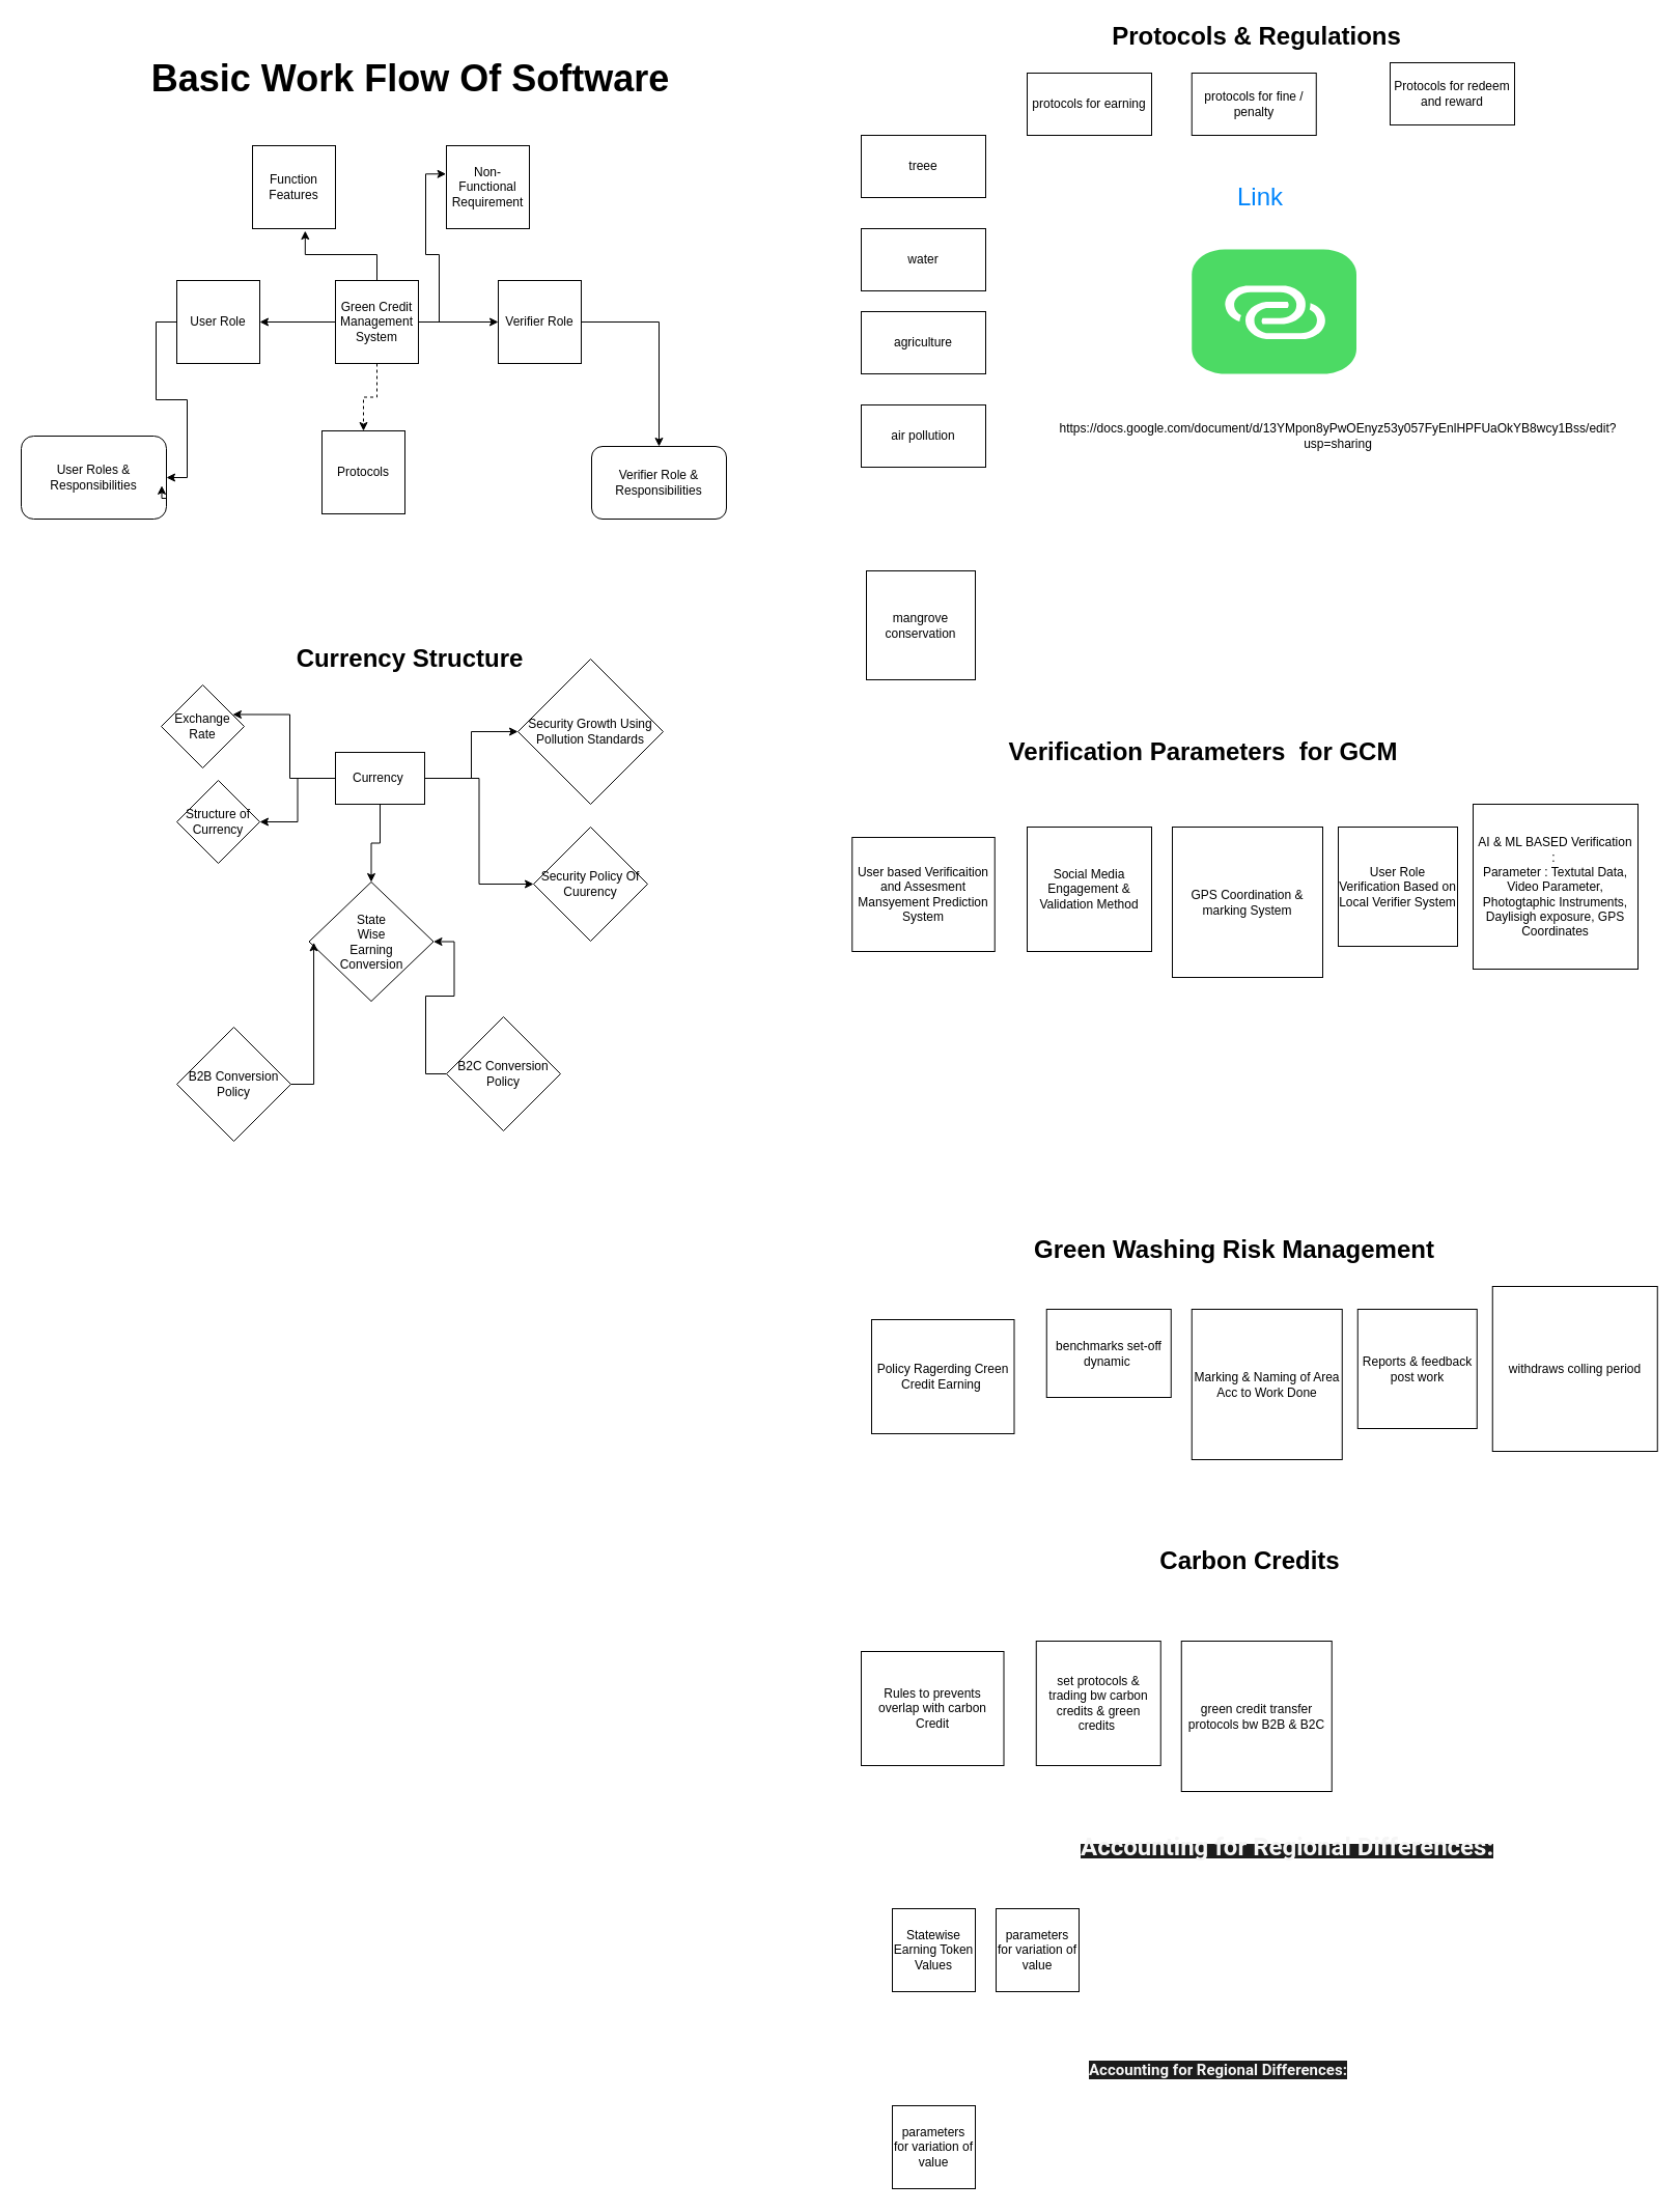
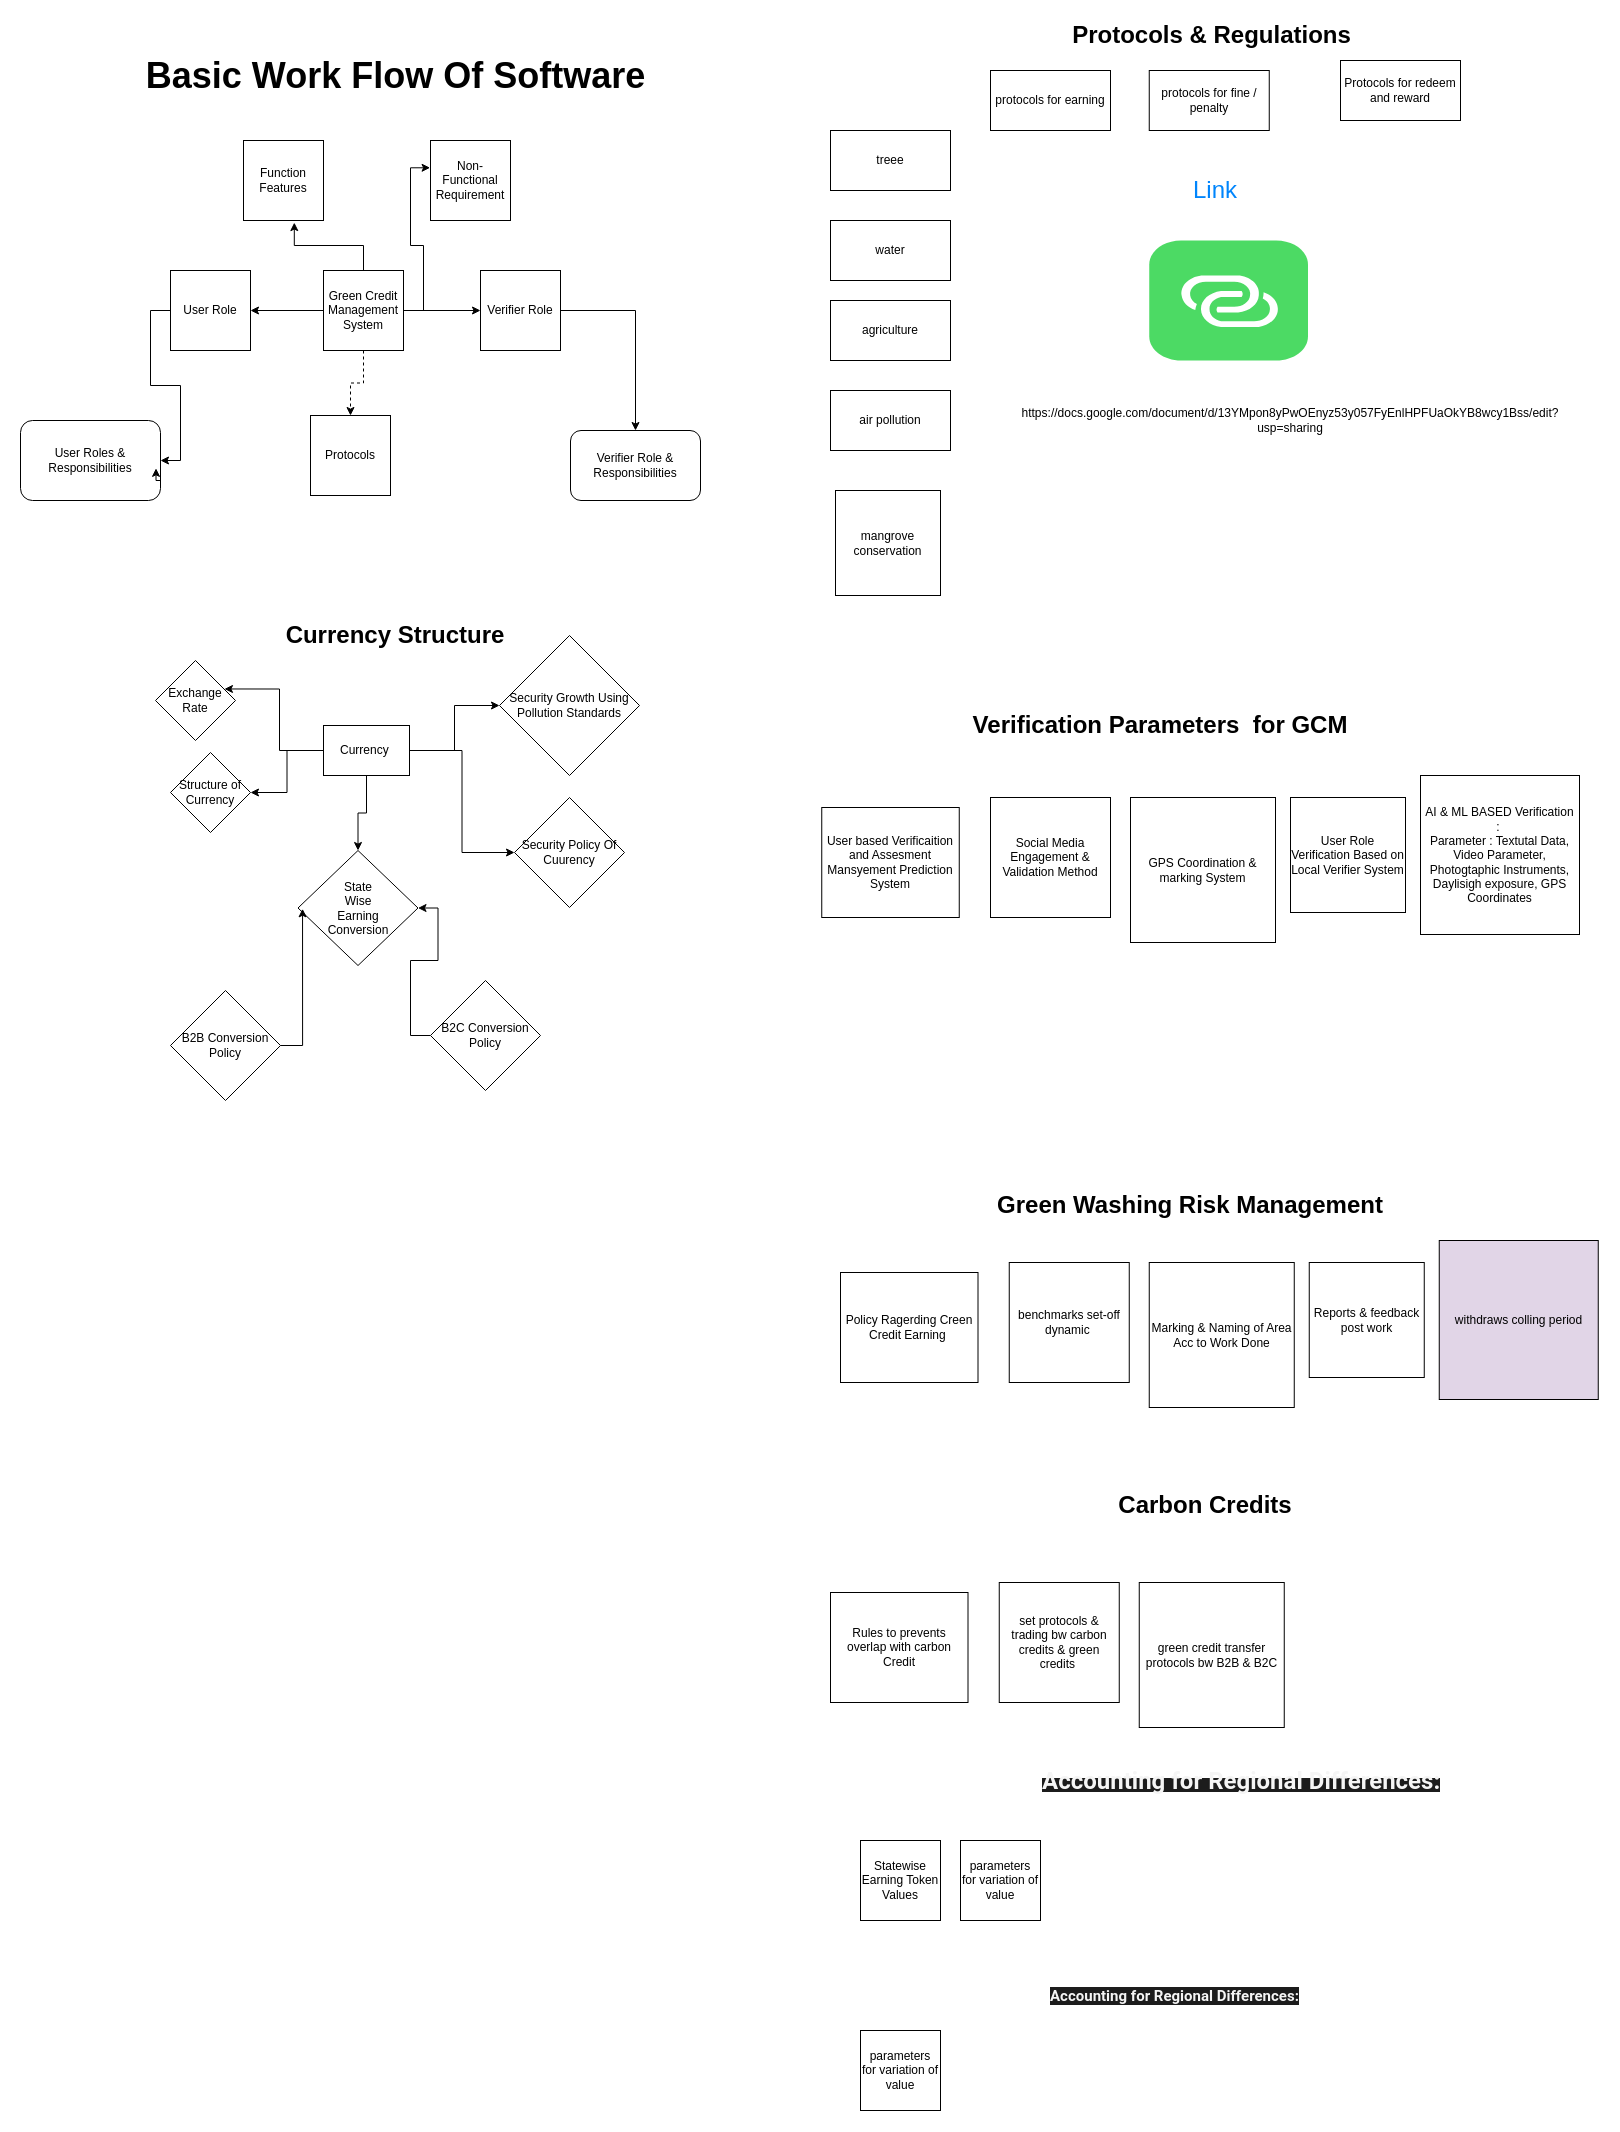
- <mxCell id="36" value="mangrove conservation" style="whiteSpace=wrap;html=1;aspect=fixed;" parent="1" vertex="1"><mxGeometry x="835" y="550" width="105" height="105" as="geometry" /></mxCell>
+ <mxCell id="36" value="mangrove conservation" style="whiteSpace=wrap;html=1;aspect=fixed;" parent="1" vertex="1"><mxGeometry x="835" y="490" width="105" height="105" as="geometry" /></mxCell>
- <mxCell id="46" value="benchmarks set-off dynamic&amp;nbsp;" style="whiteSpace=wrap;html=1;aspect=fixed;" parent="1" vertex="1"><mxGeometry x="1008.75" y="1262" width="120" height="85" as="geometry" /></mxCell>
+ <mxCell id="46" value="benchmarks set-off dynamic&amp;nbsp;" style="whiteSpace=wrap;html=1;aspect=fixed;" parent="1" vertex="1"><mxGeometry x="1008.75" y="1262" width="120" height="120" as="geometry" /></mxCell>
- <mxCell id="48" value="withdraws colling period" style="whiteSpace=wrap;html=1;aspect=fixed;" parent="1" vertex="1"><mxGeometry x="1438.75" y="1240" width="159" height="159" as="geometry" /></mxCell>
+ <mxCell id="48" value="withdraws colling period" style="whiteSpace=wrap;html=1;aspect=fixed;fillColor=#e1d5e7;" parent="1" vertex="1"><mxGeometry x="1438.75" y="1240" width="159" height="159" as="geometry" /></mxCell>
